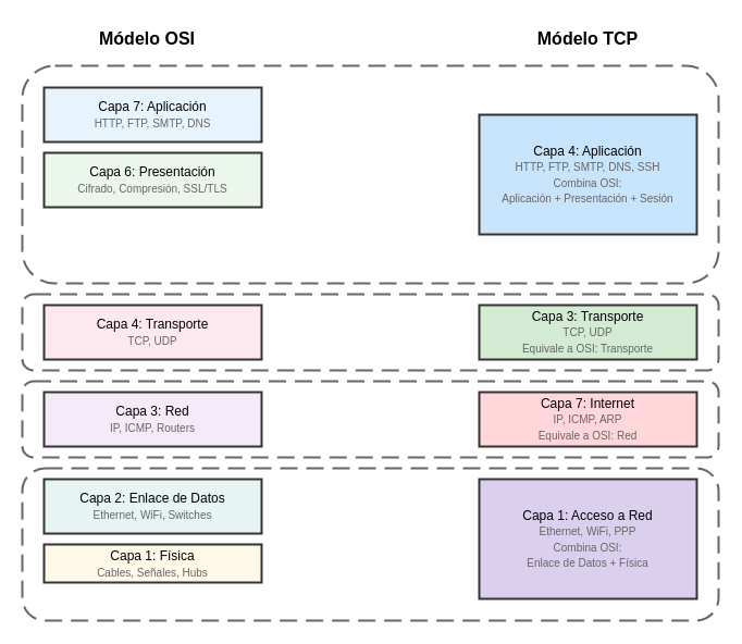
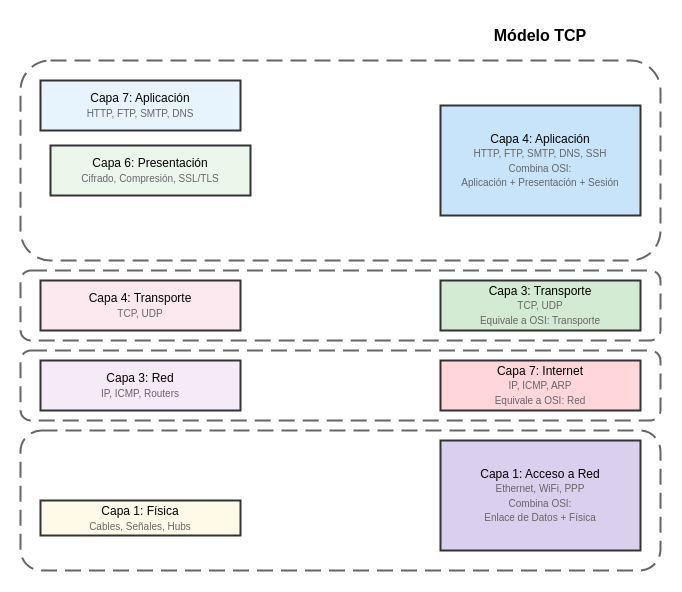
- <mxCell id="16" value="&lt;font style=&quot;font-size: 16px;&quot;&gt;&lt;b&gt;Módelo OSI&lt;/b&gt;&lt;/font&gt;" style="text;html=1;align=center;verticalAlign=middle;whiteSpace=wrap;rounded=0;" vertex="1" parent="1"><mxGeometry x="30" y="20" width="210" height="30" as="geometry" /></mxCell>
- <mxCell id="7" value="Capa 6: Presentación&lt;br&gt;&lt;font style=&quot;font-size: 10px; color: #666666;&quot;&gt;Cifrado, Compresión, SSL/TLS&lt;/font&gt;" style="rounded=0;whiteSpace=wrap;html=1;strokeColor=#333333;strokeWidth=2;fillColor=#e8f5e8;fillOpacity=80;" parent="1" vertex="1"><mxGeometry x="40" y="140" width="200" height="50" as="geometry" /></mxCell>
+ <mxCell id="7" value="Capa 6: Presentación&lt;br&gt;&lt;font style=&quot;font-size: 10px; color: #666666;&quot;&gt;Cifrado, Compresión, SSL/TLS&lt;/font&gt;" style="rounded=0;whiteSpace=wrap;html=1;strokeColor=#333333;strokeWidth=2;fillColor=#e8f5e8;fillOpacity=80;" parent="1" vertex="1"><mxGeometry x="50" y="145" width="200" height="50" as="geometry" /></mxCell>
- <mxCell id="10" value="Capa 2: Enlace de Datos&lt;br&gt;&lt;font style=&quot;font-size: 10px; color: #666666;&quot;&gt;Ethernet, WiFi, Switches&lt;/font&gt;" style="rounded=0;whiteSpace=wrap;html=1;strokeColor=#333333;strokeWidth=2;fillColor=#e0f2f1;fillOpacity=80;" parent="1" vertex="1"><mxGeometry x="40" y="440" width="200" height="50" as="geometry" /></mxCell>
